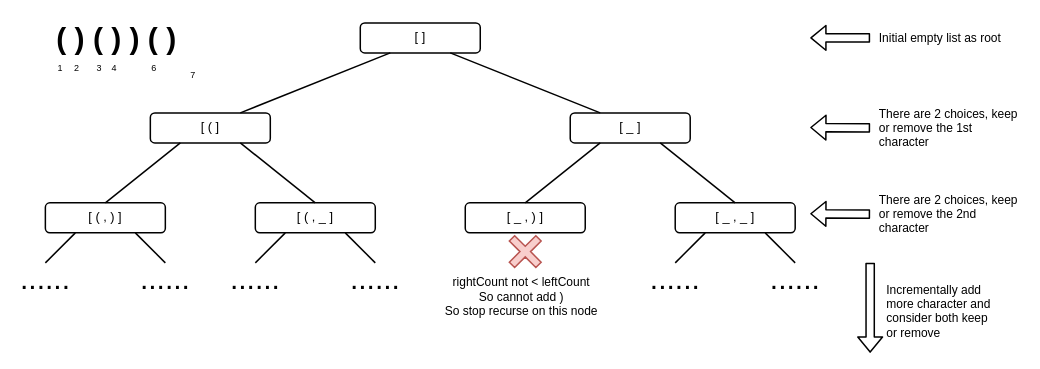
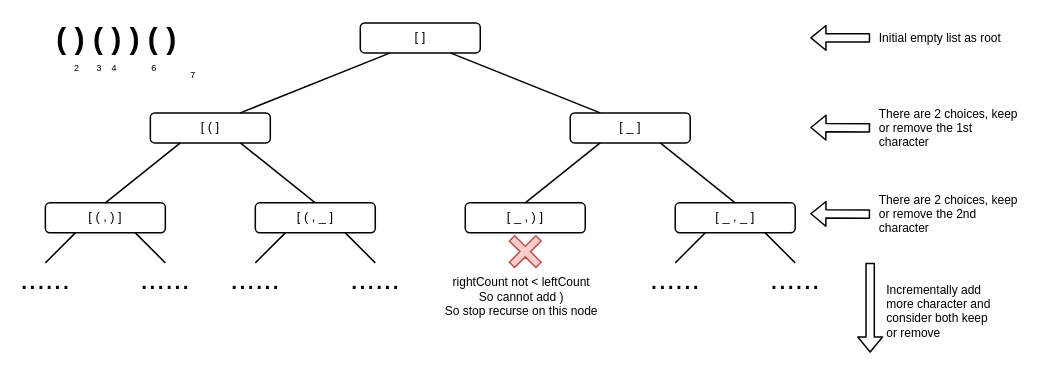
- <mxCell id="39" value="1" style="text;html=1;strokeColor=none;fillColor=none;align=center;verticalAlign=middle;whiteSpace=wrap;rounded=0;" vertex="1" parent="1"><mxGeometry x="70" y="80" width="20" height="20" as="geometry" /></mxCell>
